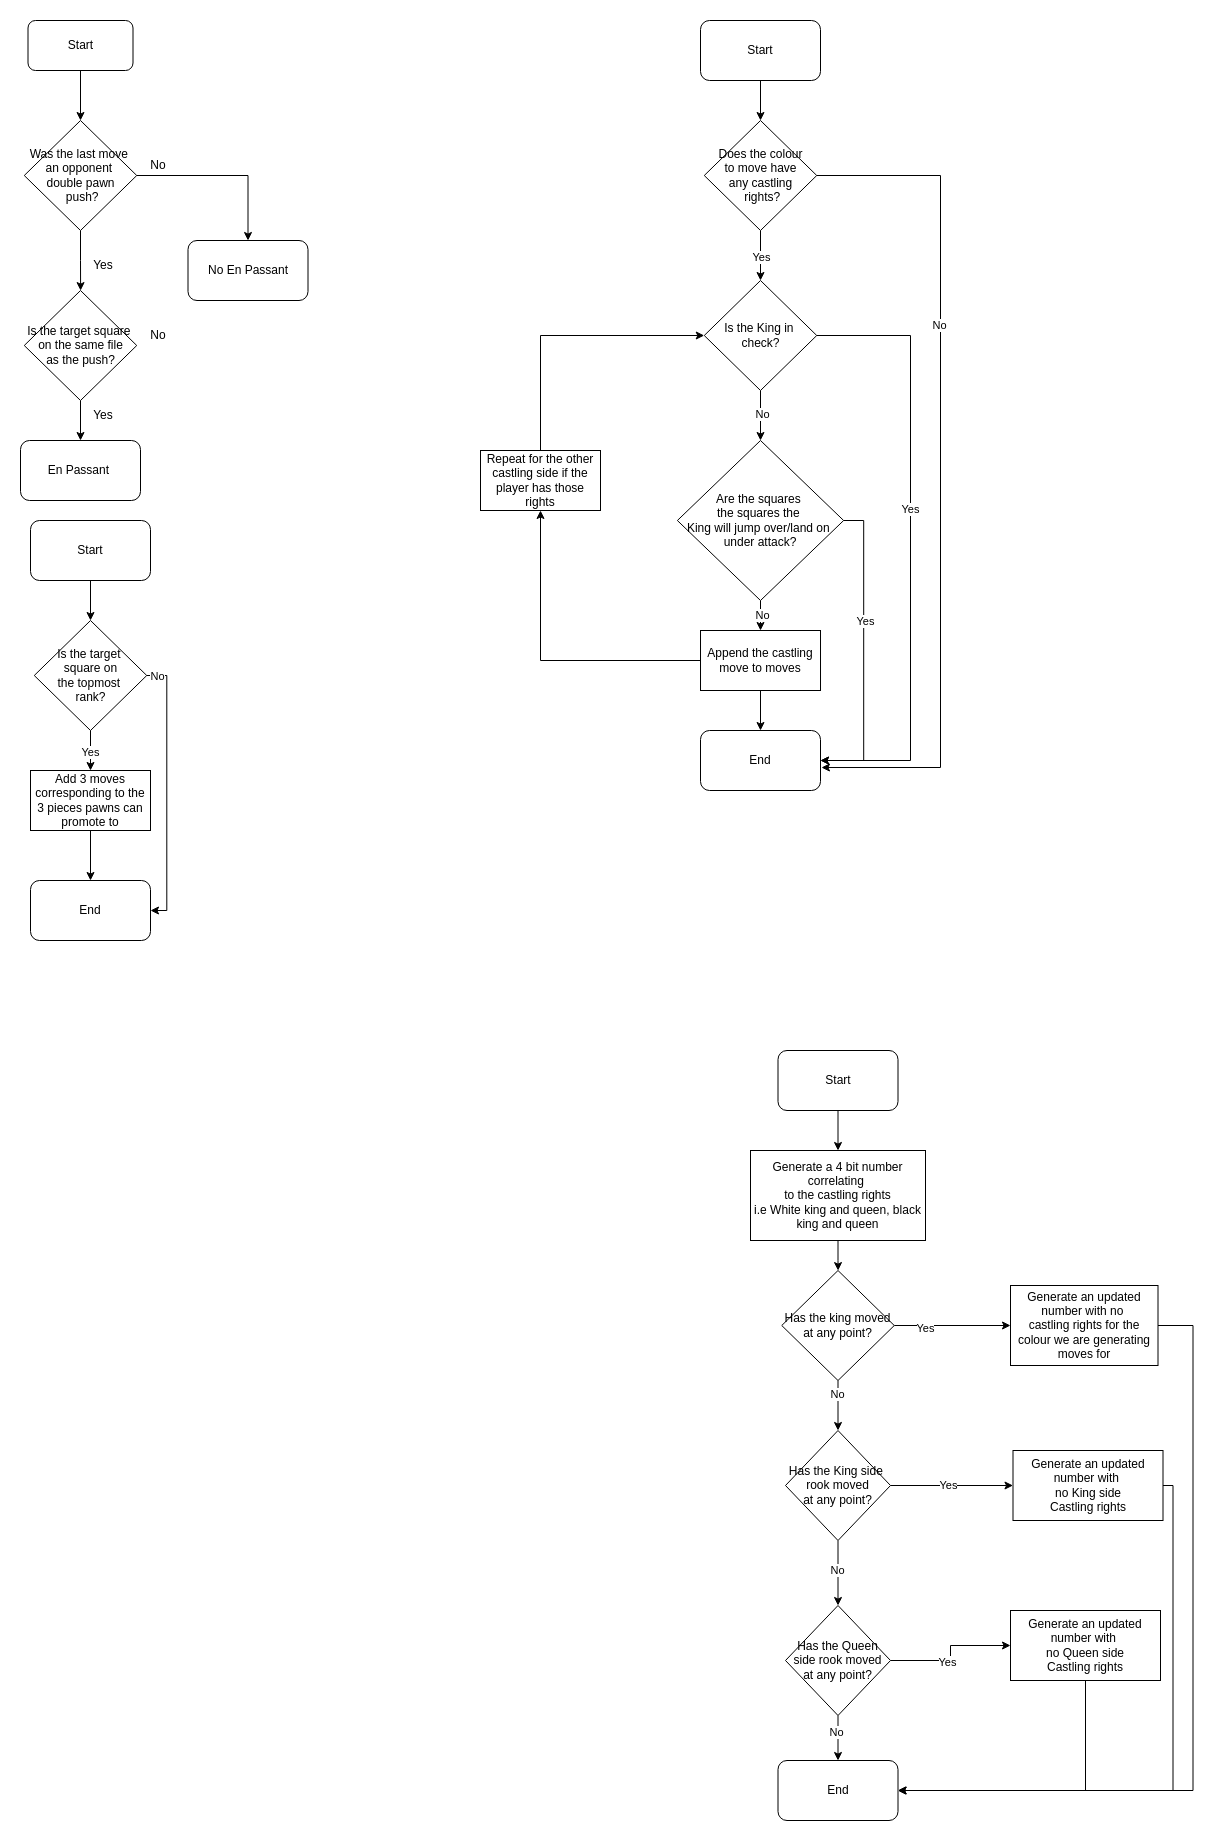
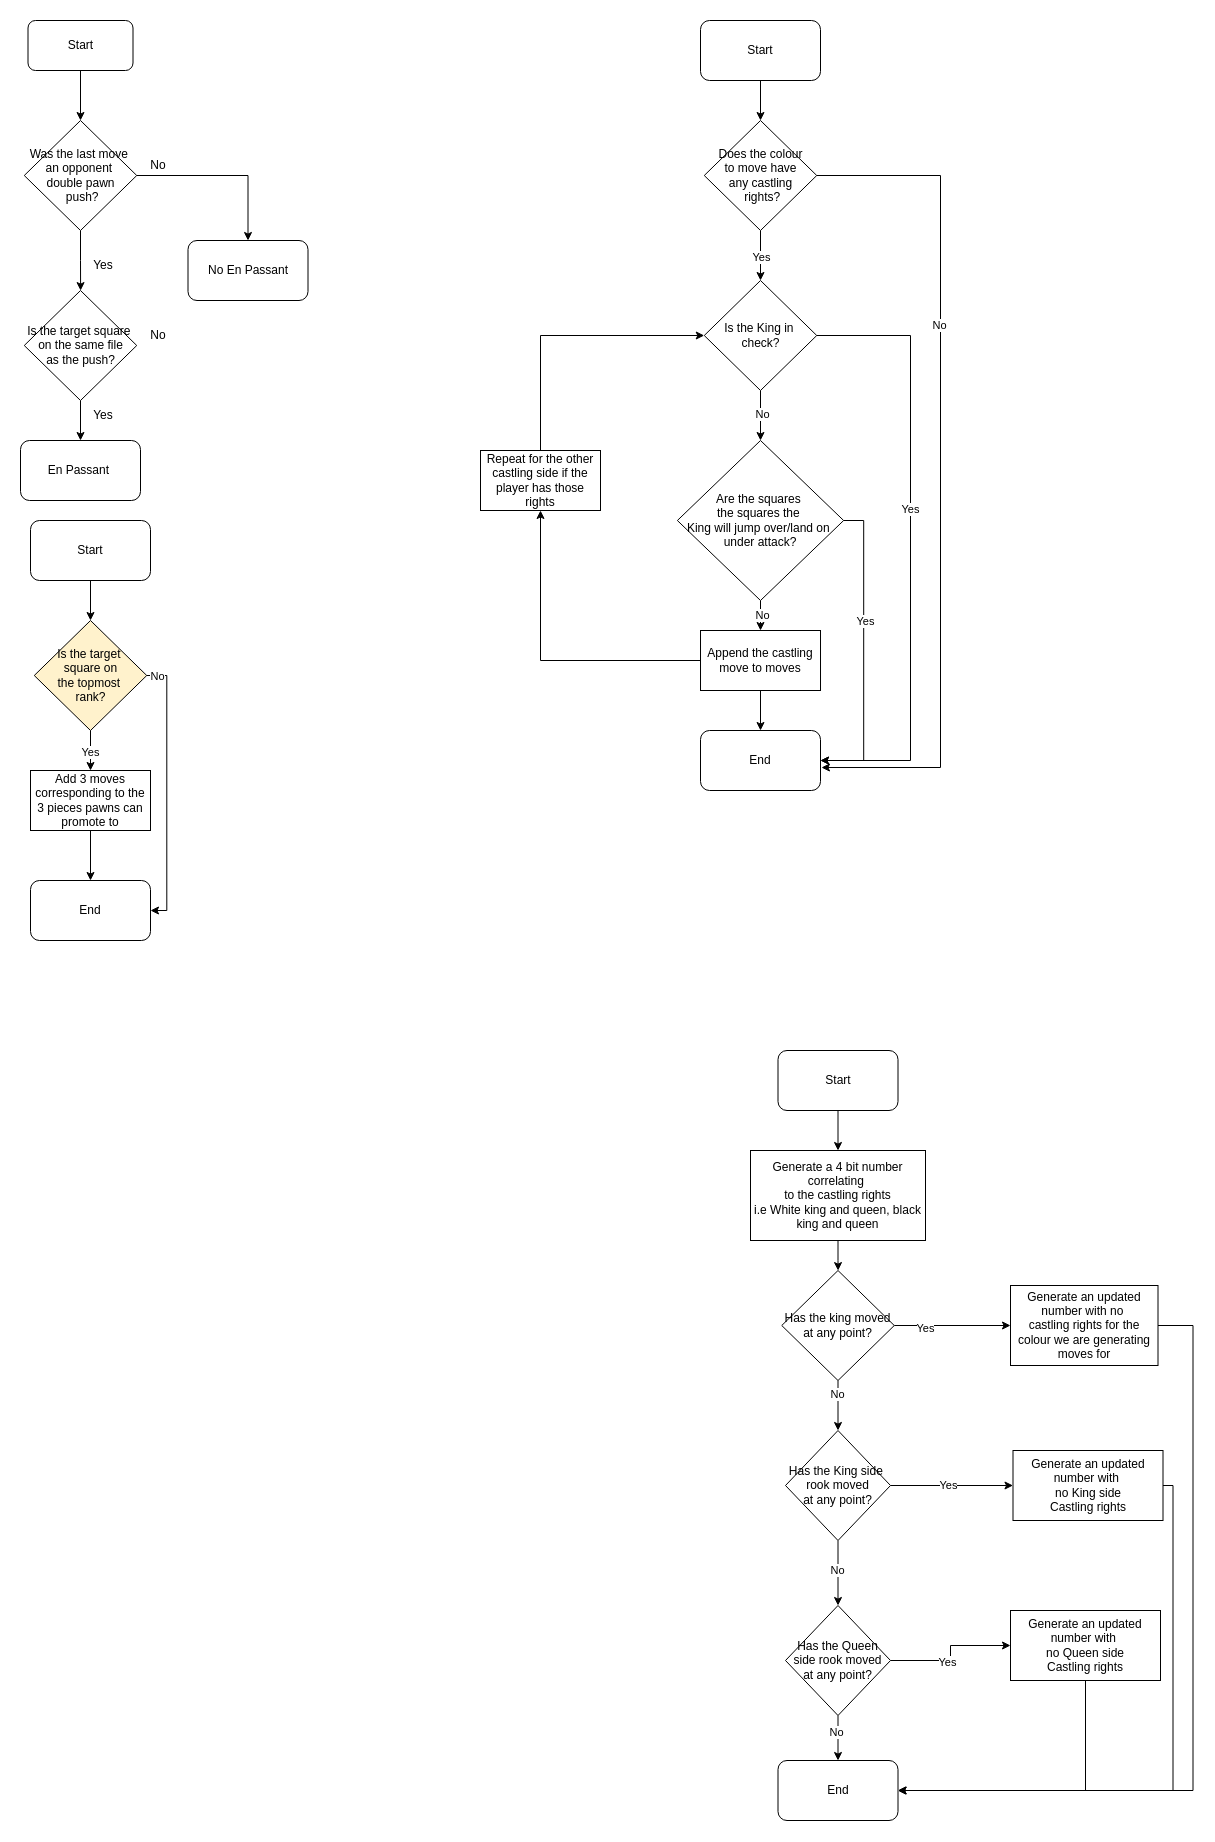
- <mxCell id="21" value="Is the target&amp;nbsp;&lt;div&gt;square on&lt;/div&gt;&lt;div&gt;the topmost&amp;nbsp;&lt;/div&gt;&lt;div&gt;rank?&lt;/div&gt;" style="rhombus;whiteSpace=wrap;html=1;" vertex="1" parent="16"><mxGeometry x="3.75" y="100" width="112.5" height="110" as="geometry" /></mxCell>
+ <mxCell id="21" value="Is the target&amp;nbsp;&lt;div&gt;square on&lt;/div&gt;&lt;div&gt;the topmost&amp;nbsp;&lt;/div&gt;&lt;div&gt;rank?&lt;/div&gt;" style="rhombus;whiteSpace=wrap;html=1;fillColor=#fff2cc;" vertex="1" parent="16"><mxGeometry x="3.75" y="100" width="112.5" height="110" as="geometry" /></mxCell>
